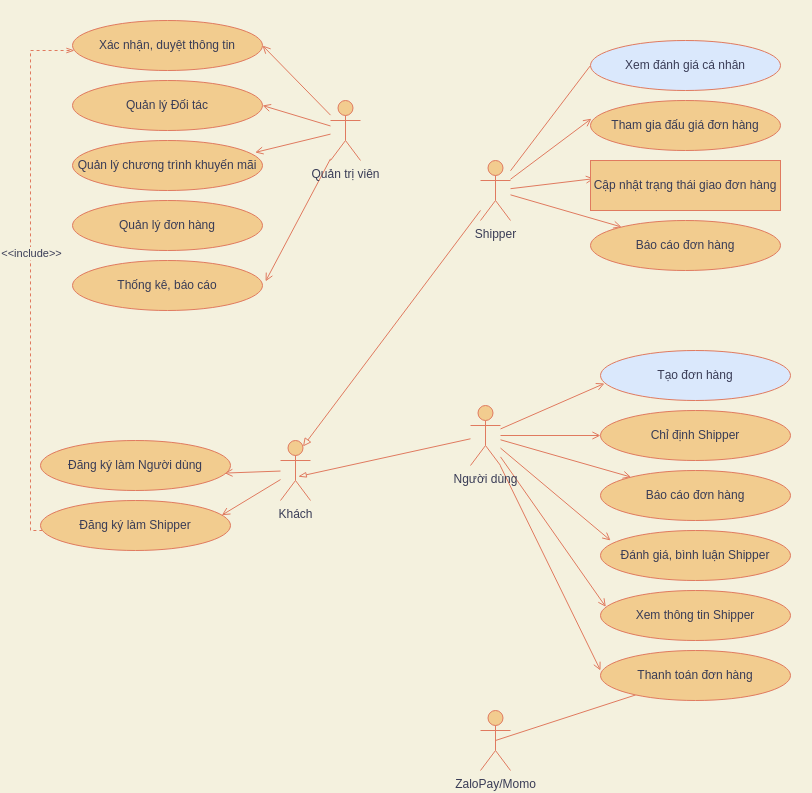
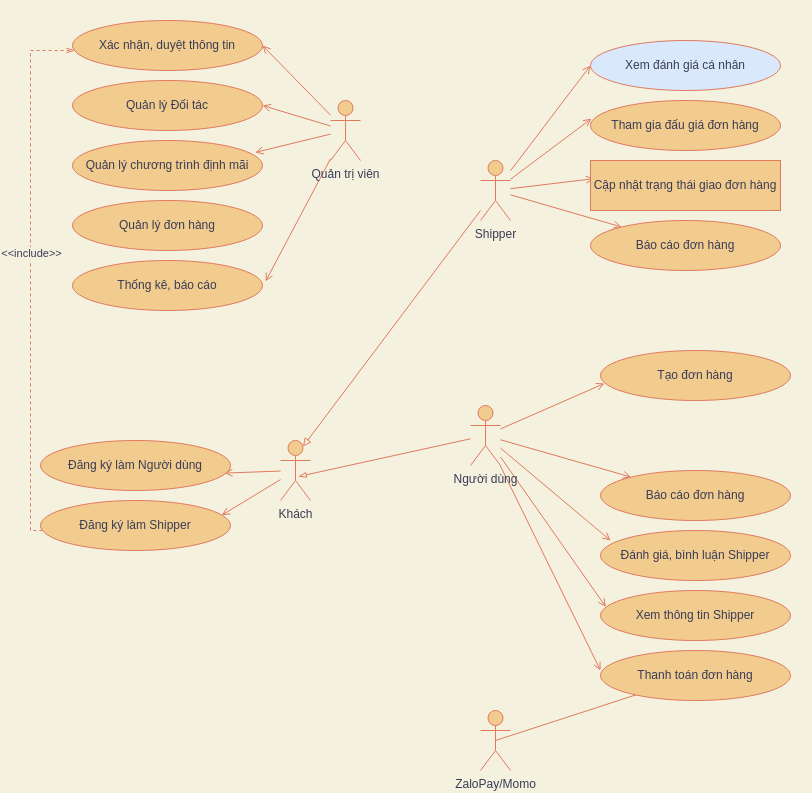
- <mxCell id="28" style="edgeStyle=none;rounded=0;orthogonalLoop=1;jettySize=auto;html=1;entryX=0;entryY=0.5;entryDx=0;entryDy=0;endArrow=none;endFill=0;labelBackgroundColor=#F4F1DE;strokeColor=#E07A5F;fontColor=#393C56;" parent="1" source="32" target="44" edge="1"><mxGeometry relative="1" as="geometry" /></mxCell>
+ <mxCell id="28" style="edgeStyle=none;rounded=0;orthogonalLoop=1;jettySize=auto;html=1;entryX=0;entryY=0.5;entryDx=0;entryDy=0;endArrow=open;endFill=0;labelBackgroundColor=#F4F1DE;strokeColor=#E07A5F;fontColor=#393C56;" parent="1" source="32" target="44" edge="1"><mxGeometry relative="1" as="geometry" /></mxCell>
- <mxCell id="16" value="Quản lý chương trình khuyến mãi" style="ellipse;whiteSpace=wrap;html=1;fillColor=#F2CC8F;strokeColor=#E07A5F;fontColor=#393C56;" parent="1" vertex="1"><mxGeometry x="62" y="140" width="190" height="50" as="geometry" /></mxCell>
+ <mxCell id="16" value="Quản lý chương trình định mãi" style="ellipse;whiteSpace=wrap;html=1;fillColor=#F2CC8F;strokeColor=#E07A5F;fontColor=#393C56;" parent="1" vertex="1"><mxGeometry x="62" y="140" width="190" height="50" as="geometry" /></mxCell>
- <mxCell id="33" value="Tạo đơn hàng" style="ellipse;whiteSpace=wrap;html=1;fillColor=#dae8fc;strokeColor=#E07A5F;fontColor=#393C56;" parent="1" vertex="1"><mxGeometry x="590" y="350" width="190" height="50" as="geometry" /></mxCell>
+ <mxCell id="33" value="Tạo đơn hàng" style="ellipse;whiteSpace=wrap;html=1;fillColor=#F2CC8F;strokeColor=#E07A5F;fontColor=#393C56;" parent="1" vertex="1"><mxGeometry x="590" y="350" width="190" height="50" as="geometry" /></mxCell>
- <mxCell id="21" style="edgeStyle=none;rounded=0;orthogonalLoop=1;jettySize=auto;html=1;entryX=0;entryY=0.5;entryDx=0;entryDy=0;endArrow=open;endFill=0;labelBackgroundColor=#F4F1DE;strokeColor=#E07A5F;fontColor=#393C56;" parent="1" source="26" target="34" edge="1"><mxGeometry relative="1" as="geometry" /></mxCell>
- <mxCell id="34" value="Chỉ định Shipper" style="ellipse;whiteSpace=wrap;html=1;fillColor=#F2CC8F;strokeColor=#E07A5F;fontColor=#393C56;" parent="1" vertex="1"><mxGeometry x="590" y="410" width="190" height="50" as="geometry" /></mxCell>
